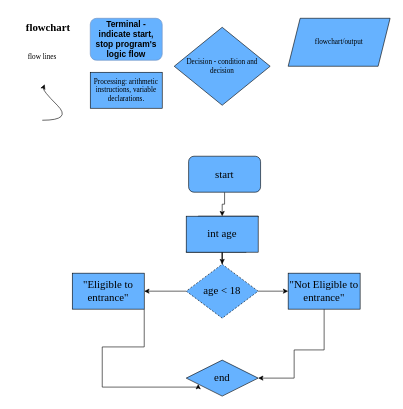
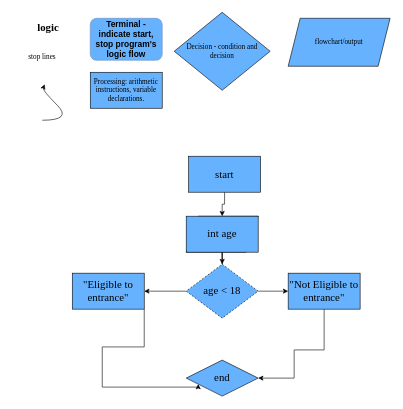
- <mxCell id="3" value="&lt;h2&gt;flowchart&lt;/h2&gt;" style="text;html=1;strokeColor=none;fillColor=none;align=center;verticalAlign=middle;whiteSpace=wrap;rounded=0;labelBackgroundColor=none;labelBorderColor=none;fontFamily=Tahoma;fontSize=12;" vertex="1" parent="1"><mxGeometry y="30" width="120" height="30" as="geometry" x="20" /></mxCell>
+ <mxCell id="3" value="&lt;h2&gt;logic&lt;/h2&gt;" style="text;html=1;strokeColor=none;fillColor=none;align=center;verticalAlign=middle;whiteSpace=wrap;rounded=0;labelBackgroundColor=none;labelBorderColor=none;fontFamily=Tahoma;fontSize=12;" vertex="1" parent="1"><mxGeometry y="30" width="120" height="30" as="geometry" x="20" /></mxCell>
- <mxCell id="8" value="flow lines" style="text;html=1;strokeColor=none;fillColor=none;align=center;verticalAlign=middle;whiteSpace=wrap;rounded=0;labelBackgroundColor=none;labelBorderColor=none;fontFamily=Tahoma;fontSize=12;" vertex="1" parent="1"><mxGeometry x="40" y="80" width="60" height="30" as="geometry" /></mxCell>
+ <mxCell id="8" value="stop lines" style="text;html=1;strokeColor=none;fillColor=none;align=center;verticalAlign=middle;whiteSpace=wrap;rounded=0;labelBackgroundColor=none;labelBorderColor=none;fontFamily=Tahoma;fontSize=12;" vertex="1" parent="1"><mxGeometry x="40" y="80" width="60" height="30" as="geometry" /></mxCell>
- <mxCell id="5" value="Decision - condition and decision" style="rhombus;whiteSpace=wrap;html=1;labelBackgroundColor=none;labelBorderColor=none;fontFamily=Tahoma;fontSize=12;fillColor=#66B2FF;gradientColor=#66B2FF;" vertex="1" parent="1"><mxGeometry x="290" y="45" width="160" height="130" as="geometry" /></mxCell>
+ <mxCell id="5" value="Decision - condition and decision" style="rhombus;whiteSpace=wrap;html=1;labelBackgroundColor=none;labelBorderColor=none;fontFamily=Tahoma;fontSize=12;fillColor=#66B2FF;gradientColor=#66B2FF;" vertex="1" parent="1"><mxGeometry x="290" width="160" height="130" as="geometry" y="20" /></mxCell>
- <mxCell id="10" value="start" style="rounded=1;whiteSpace=wrap;html=1;labelBackgroundColor=none;labelBorderColor=none;fontFamily=Tahoma;fontSize=18;fillColor=#66B2FF;gradientColor=none;" vertex="1" parent="1"><mxGeometry x="314" y="260" width="120" height="60" as="geometry" /></mxCell>
+ <mxCell id="10" value="start" style="whiteSpace=wrap;html=1;labelBackgroundColor=none;labelBorderColor=none;fontFamily=Tahoma;fontSize=18;fillColor=#66B2FF;gradientColor=none;rounded=0;" vertex="1" parent="1"><mxGeometry x="314" y="260" width="120" height="60" as="geometry" /></mxCell>
